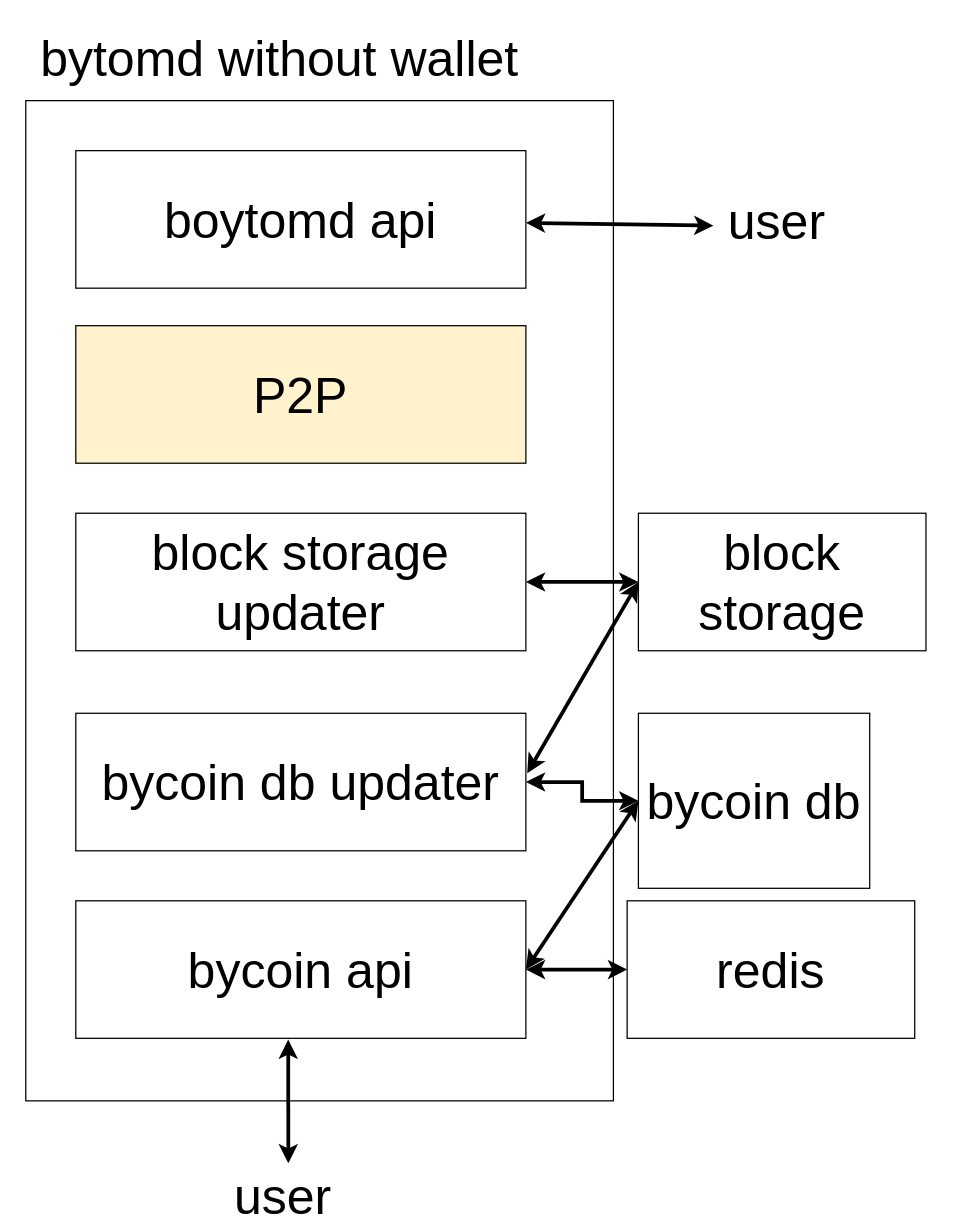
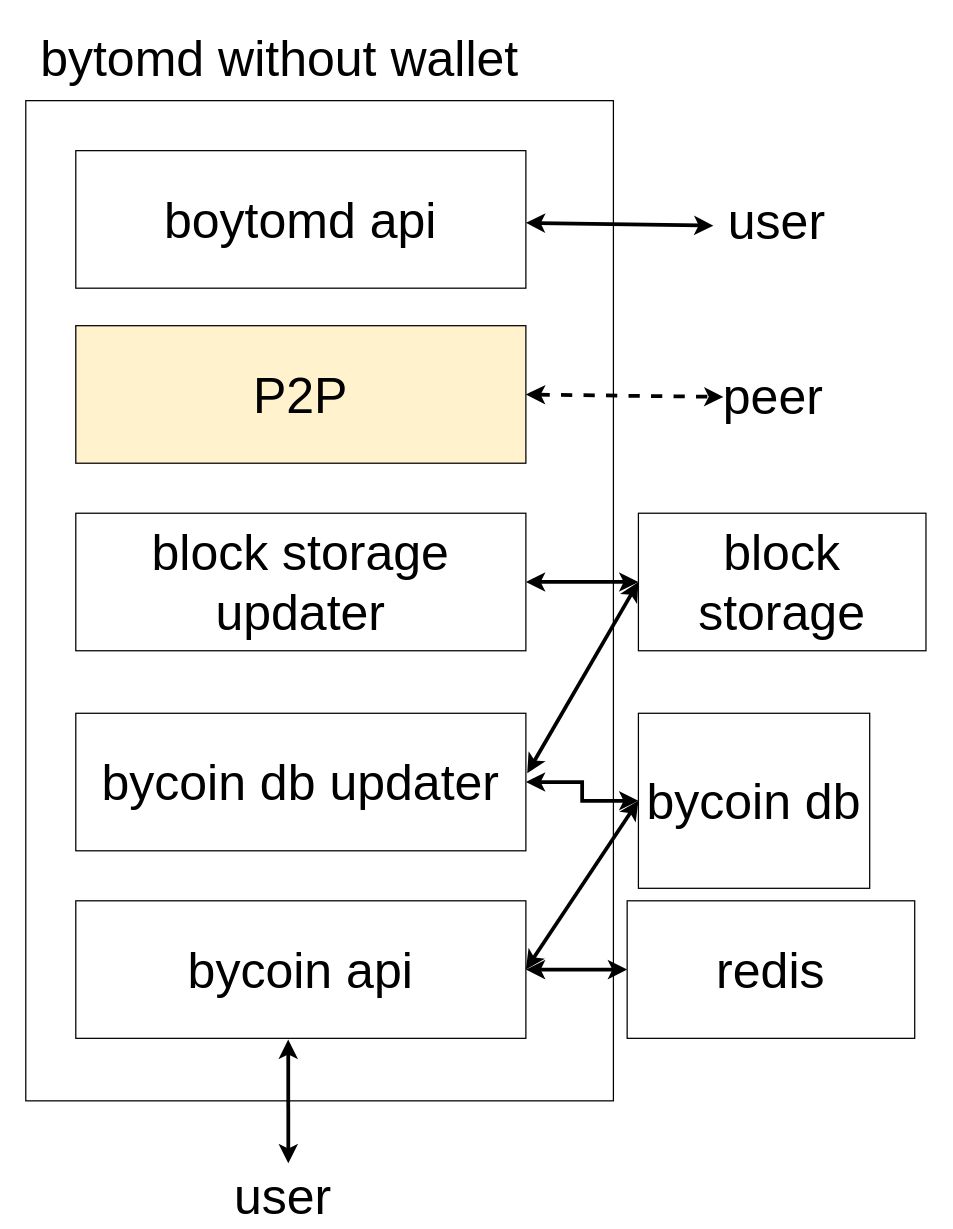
+ <mxCell id="8" value="&lt;font style=&quot;font-size: 40px&quot;&gt;peer&lt;br&gt;&lt;br&gt;&lt;/font&gt;" style="text;html=1;resizable=0;points=[];autosize=1;align=left;verticalAlign=top;spacingTop=-4;" vertex="1" parent="1"><mxGeometry x="576" y="290" width="100" height="50" as="geometry" /></mxCell>
+ <mxCell id="9" value="" style="endArrow=classic;startArrow=classic;html=1;exitX=1;exitY=0.5;exitDx=0;exitDy=0;entryX=0.02;entryY=0.54;entryDx=0;entryDy=0;entryPerimeter=0;dashed=1;strokeWidth=3;" edge="1" parent="1" source="7" target="8"><mxGeometry width="50" height="50" relative="1" as="geometry"><mxPoint x="20" y="790" as="sourcePoint" /><mxPoint x="70" y="740" as="targetPoint" /></mxGeometry></mxCell>
